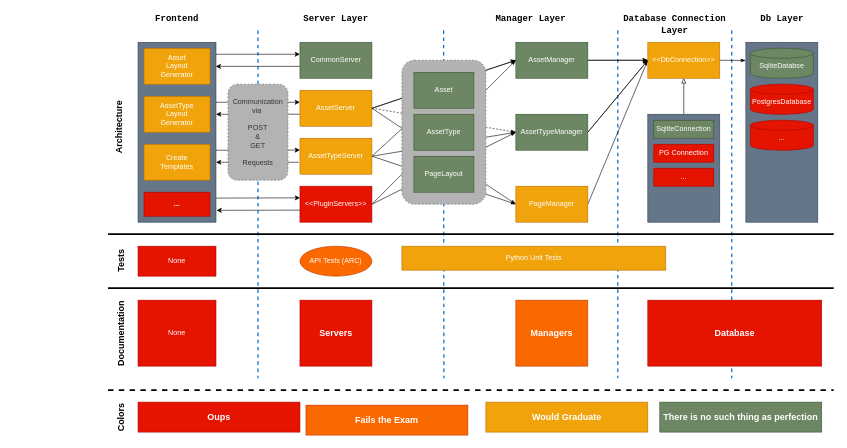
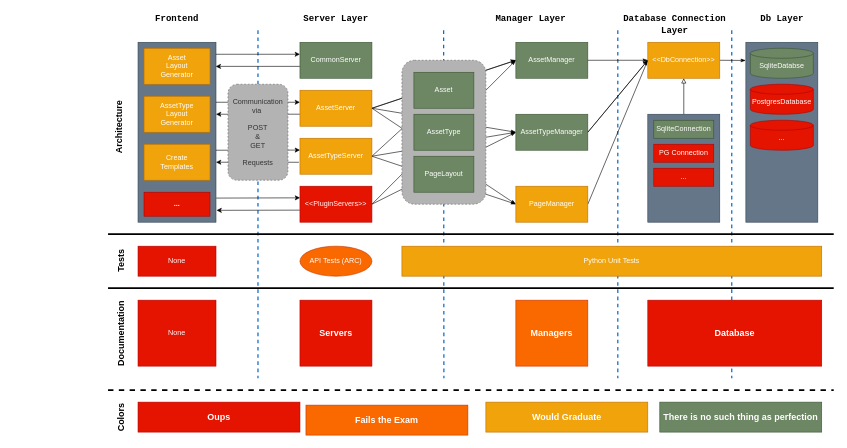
- <mxCell id="28" style="edgeStyle=none;rounded=0;orthogonalLoop=1;jettySize=auto;html=1;exitX=1;exitY=0.5;exitDx=0;exitDy=0;entryX=0;entryY=0.5;entryDx=0;entryDy=0;" parent="1" source="29" target="35" edge="1"><mxGeometry relative="1" as="geometry" /></mxCell>
- <mxCell id="24" style="edgeStyle=none;rounded=0;orthogonalLoop=1;jettySize=auto;html=1;exitX=1;exitY=0.5;exitDx=0;exitDy=0;entryX=0;entryY=0.5;entryDx=0;entryDy=0;endArrow=classicThin;endFill=1;dashed=1;" parent="1" source="26" target="31" edge="1"><mxGeometry relative="1" as="geometry" /></mxCell>
+ <mxCell id="24" style="edgeStyle=none;rounded=0;orthogonalLoop=1;jettySize=auto;html=1;exitX=1;exitY=0.5;exitDx=0;exitDy=0;entryX=0;entryY=0.5;entryDx=0;entryDy=0;endArrow=classicThin;endFill=1;" parent="1" source="26" target="31" edge="1"><mxGeometry relative="1" as="geometry" /></mxCell>
- <mxCell id="57" value="Python Unit Tests" style="rounded=0;whiteSpace=wrap;html=1;strokeWidth=1;fillColor=#f0a30a;fontSize=12;strokeColor=#BD7000;fontColor=#ffffff;" parent="1" vertex="1"><mxGeometry x="669" y="410" width="440" height="40" as="geometry" /></mxCell>
+ <mxCell id="57" value="Python Unit Tests" style="rounded=0;whiteSpace=wrap;html=1;strokeWidth=1;fillColor=#f0a30a;fontSize=12;strokeColor=#BD7000;fontColor=#ffffff;" parent="1" vertex="1"><mxGeometry x="669" y="410" width="700" height="50" as="geometry" /></mxCell>
